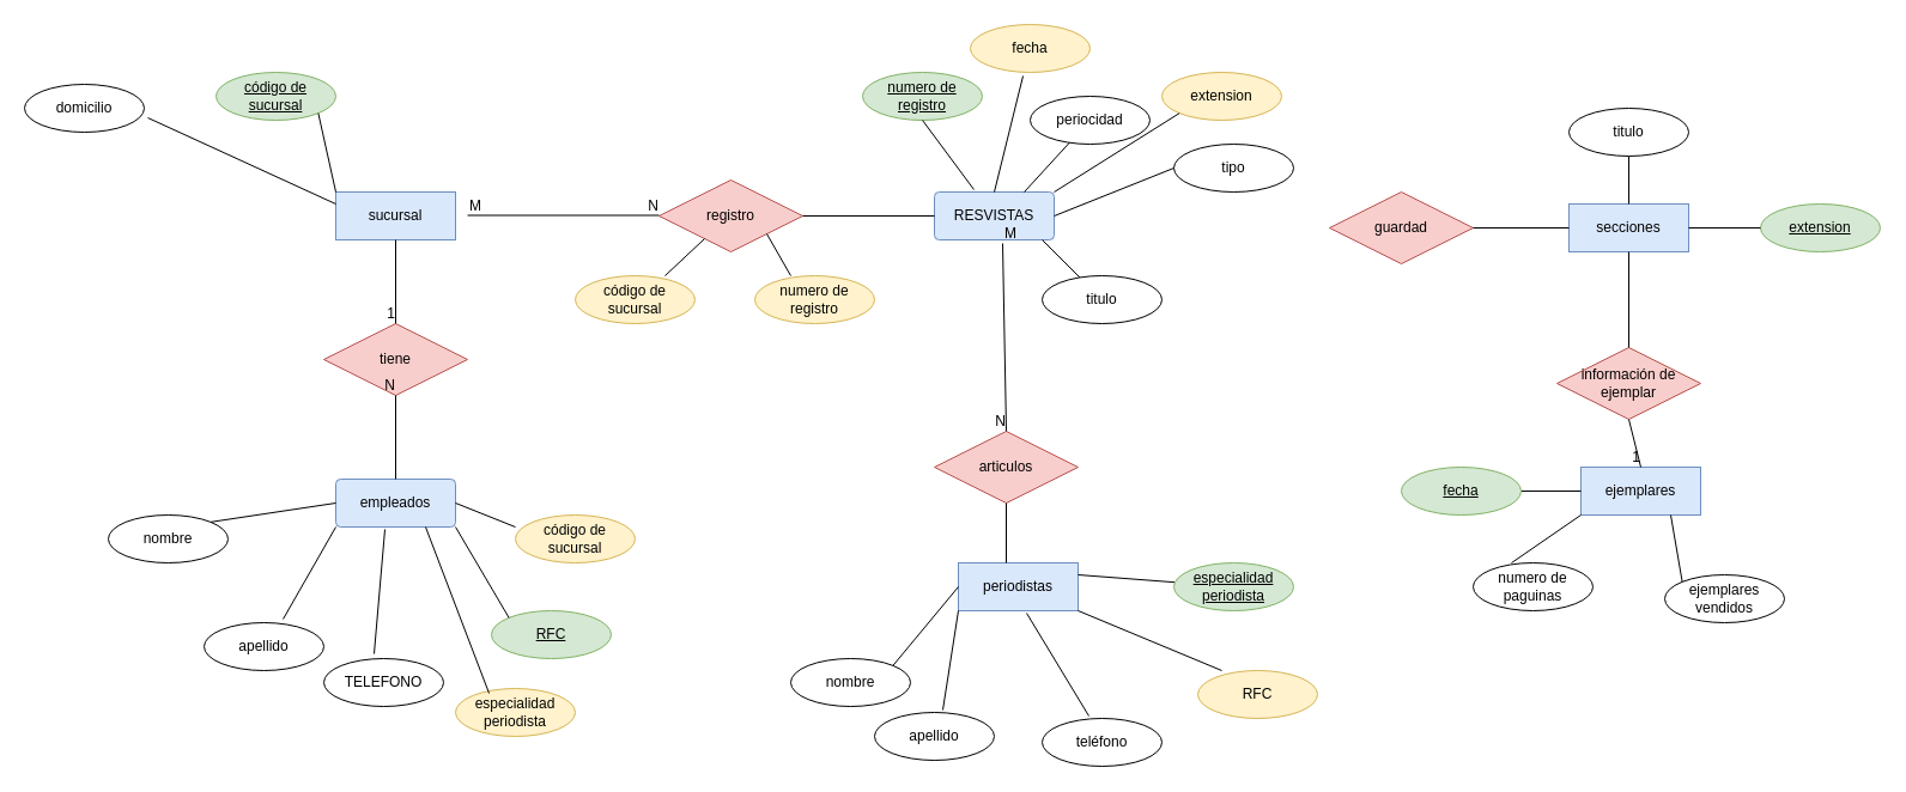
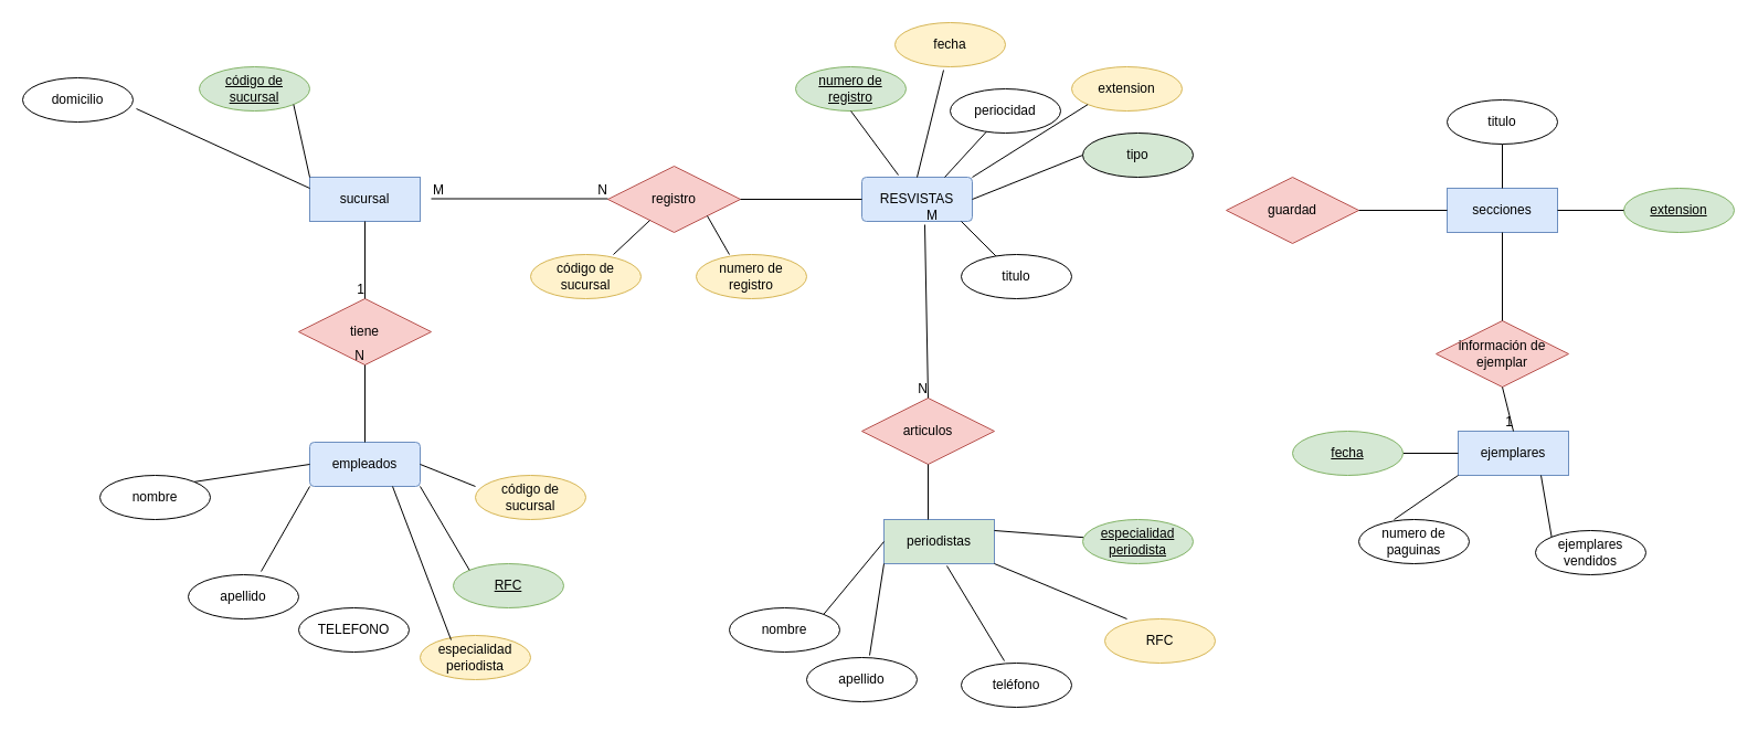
- <mxCell id="19" value="tipo" style="ellipse;whiteSpace=wrap;html=1;align=center;" vertex="1" parent="1"><mxGeometry x="980" y="120" width="100" height="40" as="geometry" /></mxCell>
+ <mxCell id="19" value="tipo" style="ellipse;whiteSpace=wrap;html=1;align=center;fillColor=#d5e8d4;" vertex="1" parent="1"><mxGeometry x="980" y="120" width="100" height="40" as="geometry" /></mxCell>
- <mxCell id="23" value="periodistas" style="whiteSpace=wrap;html=1;align=center;fillColor=#dae8fc;strokeColor=#6c8ebf;" vertex="1" parent="1"><mxGeometry x="800" y="470" width="100" height="40" as="geometry" /></mxCell>
+ <mxCell id="23" value="periodistas" style="whiteSpace=wrap;html=1;align=center;fillColor=#d5e8d4;strokeColor=#6c8ebf;" vertex="1" parent="1"><mxGeometry x="800" y="470" width="100" height="40" as="geometry" /></mxCell>
- <mxCell id="15" value="" style="endArrow=none;html=1;rounded=0;exitX=0.42;exitY=-0.1;exitDx=0;exitDy=0;exitPerimeter=0;entryX=0.41;entryY=1.05;entryDx=0;entryDy=0;entryPerimeter=0;" edge="1" parent="1" source="11" target="3"><mxGeometry width="50" height="50" relative="1" as="geometry"><mxPoint x="400" y="500" as="sourcePoint" /><mxPoint x="450" y="450" as="targetPoint" /></mxGeometry></mxCell>
